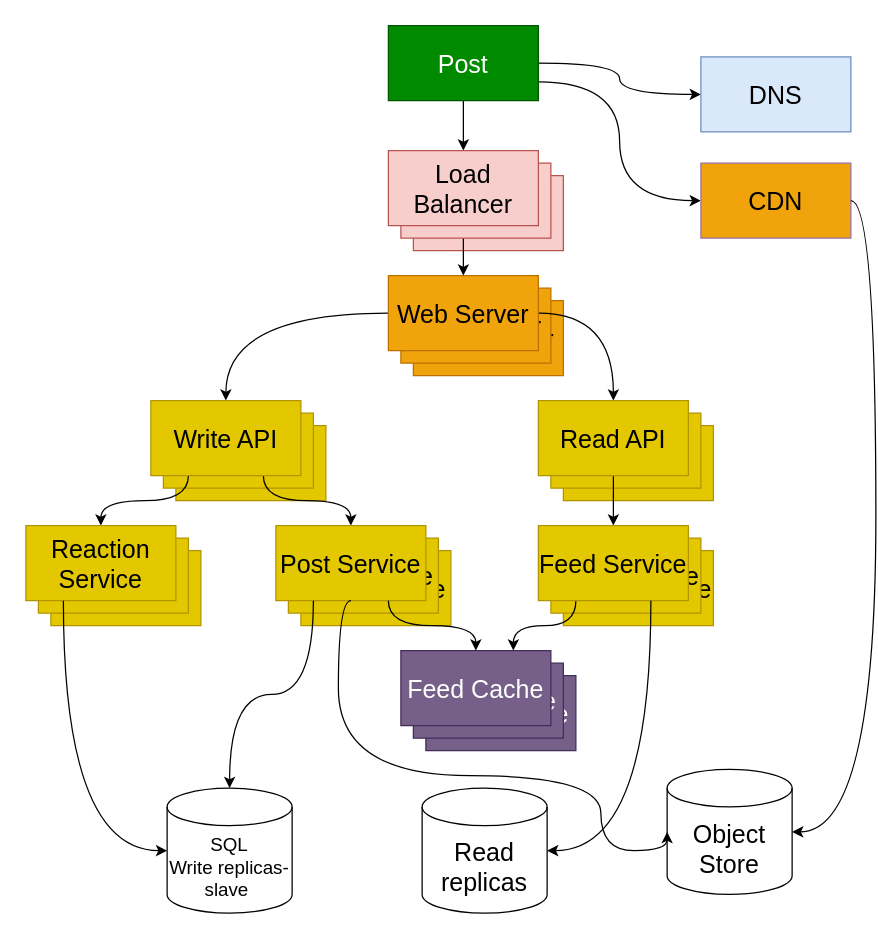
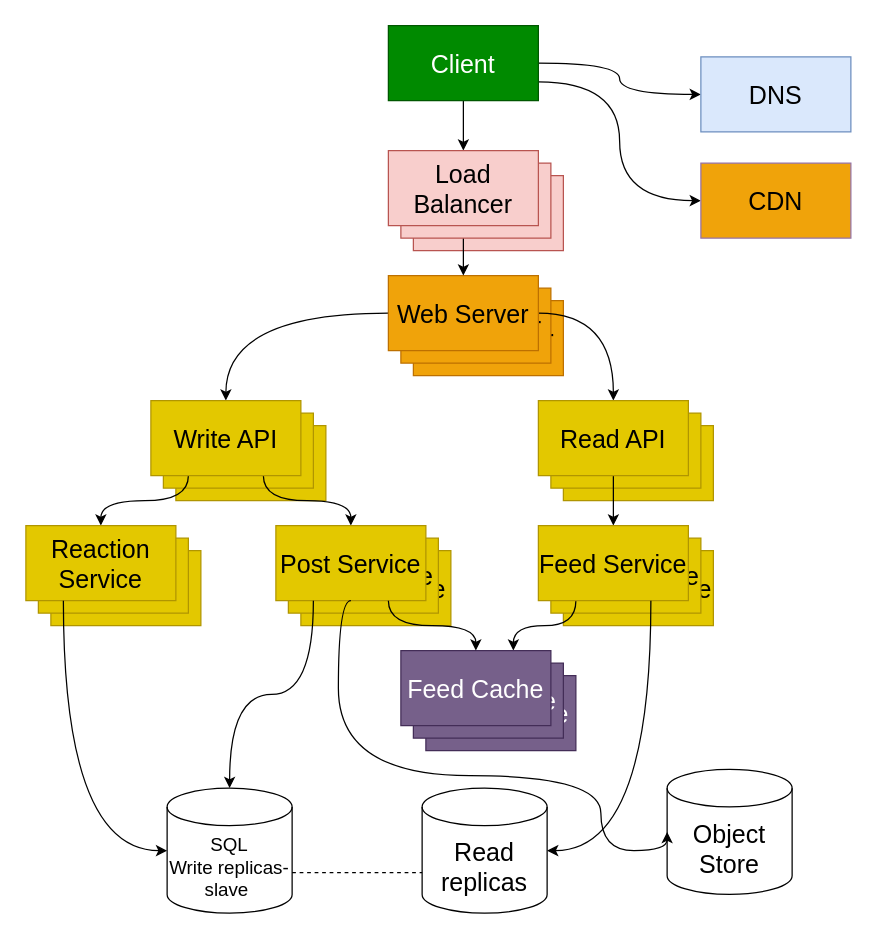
- <mxCell id="20" value="&lt;font style=&quot;font-size: 20px;&quot;&gt;Post&lt;/font&gt;" style="rounded=0;whiteSpace=wrap;html=1;fillColor=#008a00;fontColor=#ffffff;strokeColor=#005700;" parent="1" vertex="1"><mxGeometry x="310" y="20" width="120" height="60" as="geometry" /></mxCell>
+ <mxCell id="20" value="&lt;font style=&quot;font-size: 20px;&quot;&gt;Client&lt;/font&gt;" style="rounded=0;whiteSpace=wrap;html=1;fillColor=#008a00;fontColor=#ffffff;strokeColor=#005700;" parent="1" vertex="1"><mxGeometry x="310" y="20" width="120" height="60" as="geometry" /></mxCell>
- <mxCell id="44" style="edgeStyle=orthogonalEdgeStyle;rounded=0;orthogonalLoop=1;jettySize=auto;html=1;exitX=1;exitY=0.5;exitDx=0;exitDy=0;entryX=1;entryY=0.5;entryDx=0;entryDy=0;entryPerimeter=0;curved=1;" edge="1" parent="1" source="40" target="33"><mxGeometry relative="1" as="geometry" /></mxCell>
+ <mxCell id="46" value="" style="endArrow=none;dashed=1;html=1;rounded=0;entryX=0;entryY=0;entryDx=0;entryDy=67.5;entryPerimeter=0;exitX=1;exitY=0;exitDx=0;exitDy=67.5;exitPerimeter=0;" edge="1" parent="1" source="32" target="45"><mxGeometry width="50" height="50" relative="1" as="geometry"><mxPoint x="363" y="380" as="sourcePoint" /><mxPoint x="413" y="330" as="targetPoint" /></mxGeometry></mxCell>
